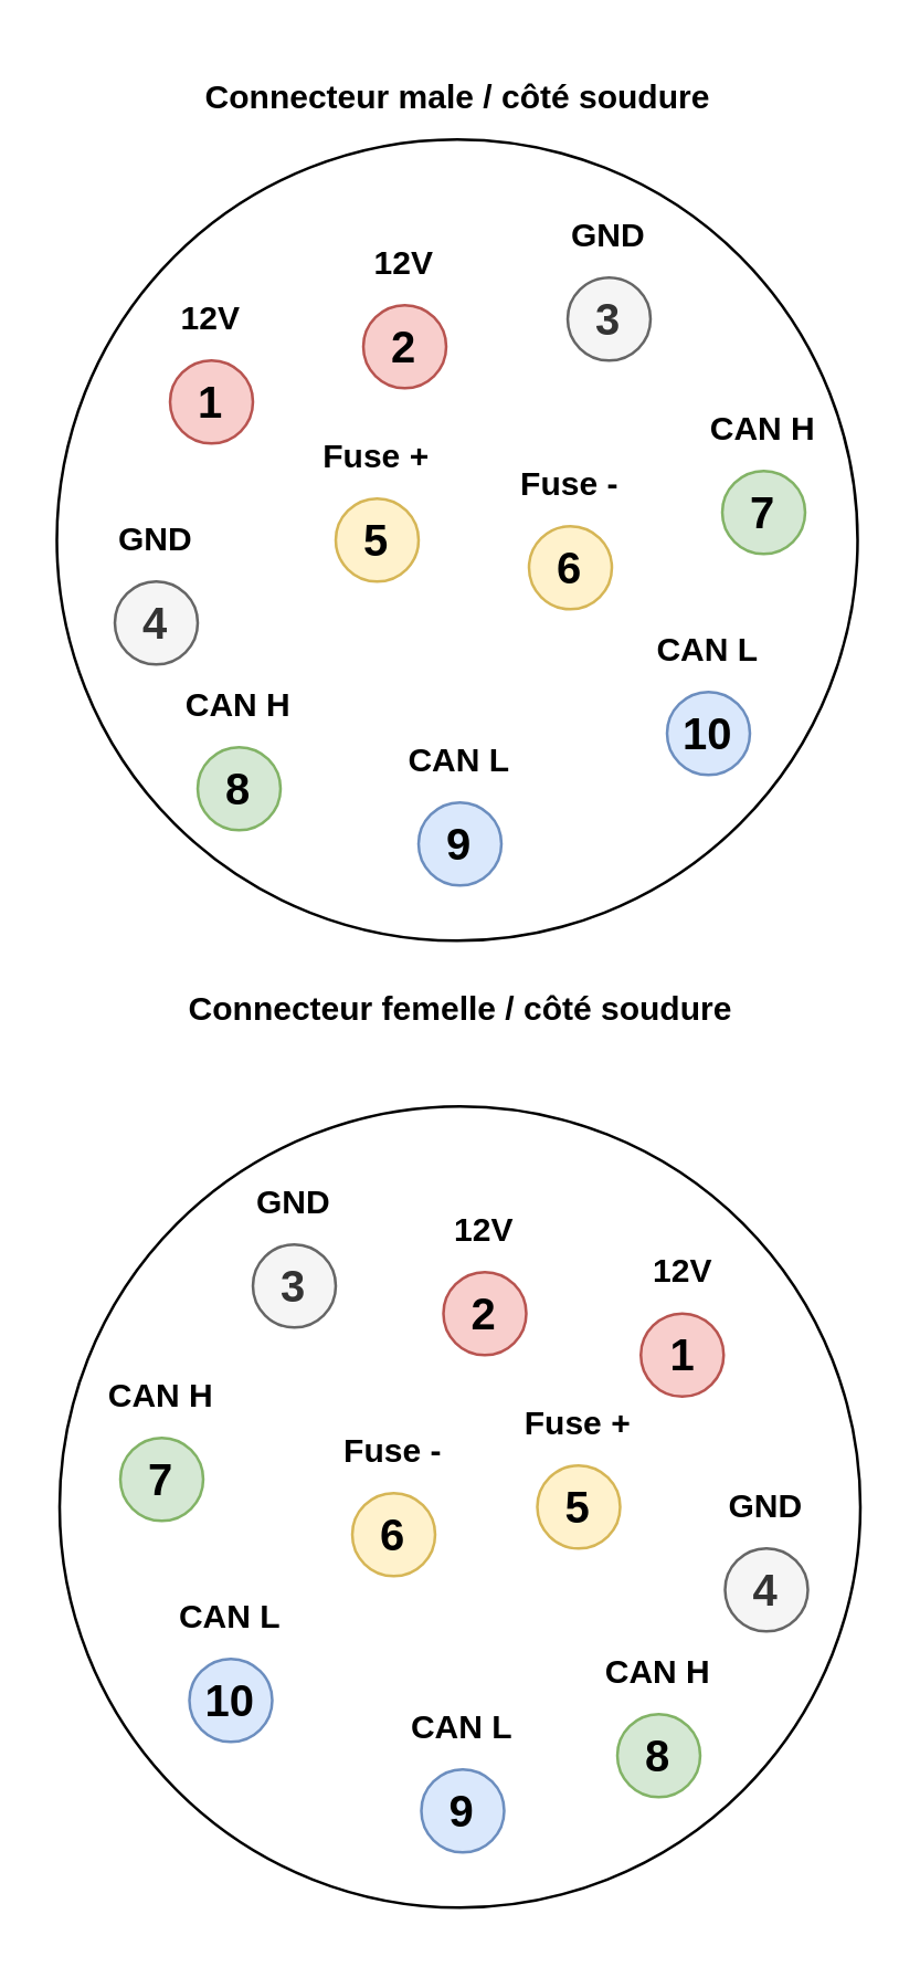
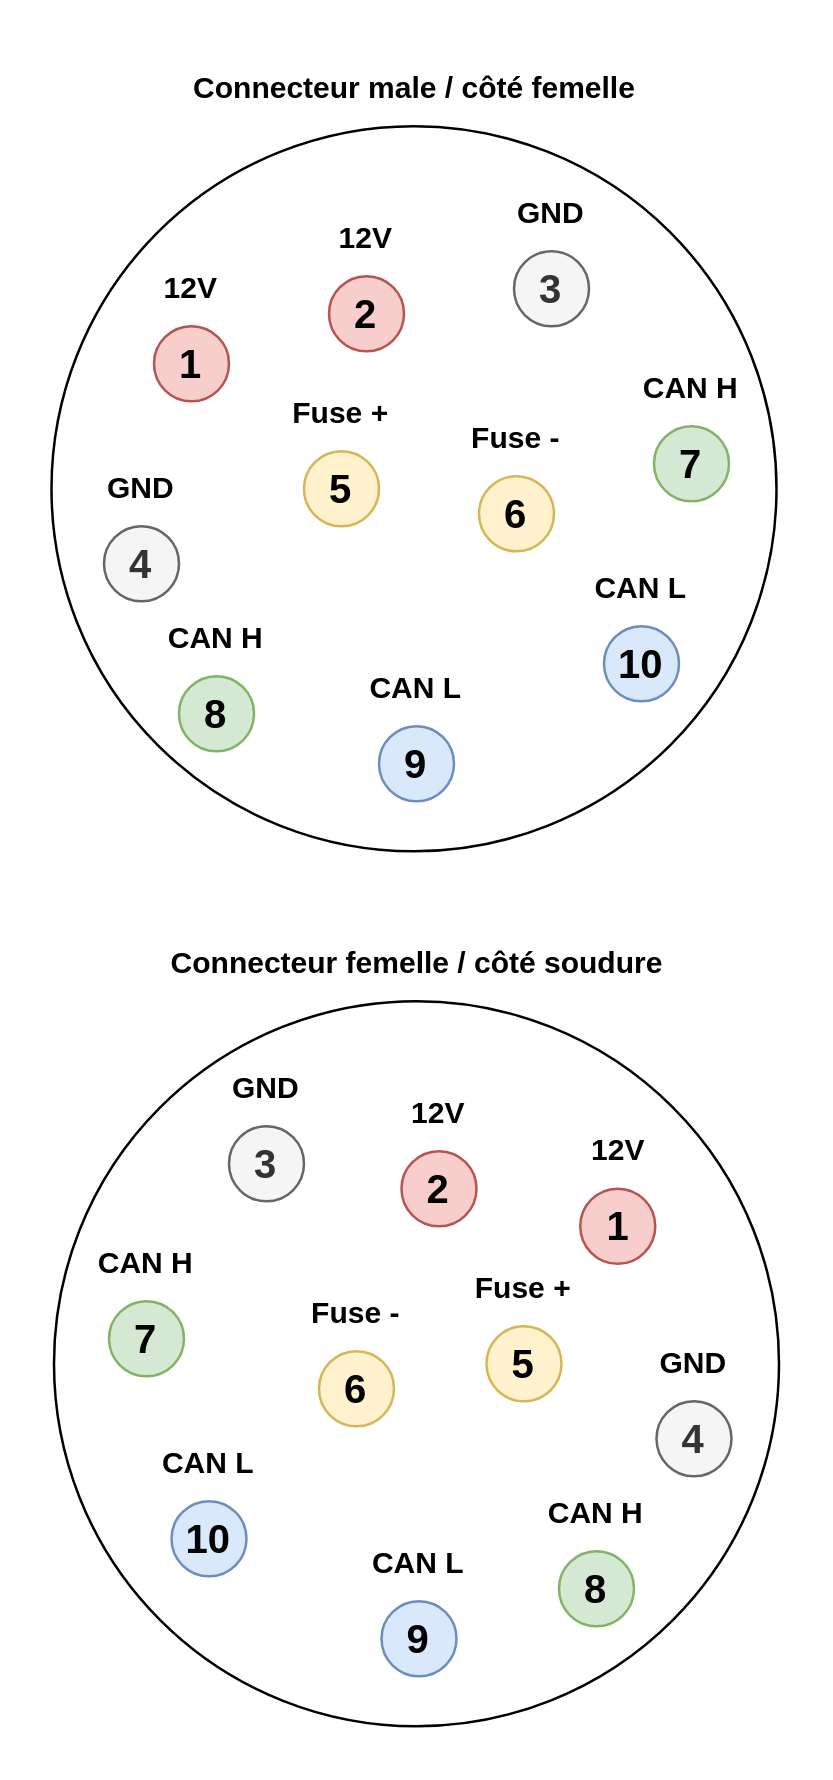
- <mxCell id="23" value="&lt;b&gt;Connecteur male / côté soudure&lt;/b&gt;" style="text;html=1;strokeColor=none;fillColor=none;align=center;verticalAlign=middle;whiteSpace=wrap;rounded=0;" vertex="1" parent="1"><mxGeometry x="62.5" y="20" width="205" height="30" as="geometry" /></mxCell>
+ <mxCell id="23" value="&lt;b&gt;Connecteur male / côté femelle&lt;/b&gt;" style="text;html=1;strokeColor=none;fillColor=none;align=center;verticalAlign=middle;whiteSpace=wrap;rounded=0;" vertex="1" parent="1"><mxGeometry x="62.5" y="20" width="205" height="30" as="geometry" /></mxCell>
- <mxCell id="45" value="&lt;b&gt;Connecteur femelle / côté soudure&lt;/b&gt;" style="text;html=1;strokeColor=none;fillColor=none;align=center;verticalAlign=middle;whiteSpace=wrap;rounded=0;" vertex="1" parent="1"><mxGeometry x="63.5" y="350" width="205" height="30" as="geometry" /></mxCell>
+ <mxCell id="45" value="&lt;b&gt;Connecteur femelle / côté soudure&lt;/b&gt;" style="text;html=1;strokeColor=none;fillColor=none;align=center;verticalAlign=middle;whiteSpace=wrap;rounded=0;" vertex="1" parent="1"><mxGeometry x="63.5" y="370" width="205" height="30" as="geometry" /></mxCell>
